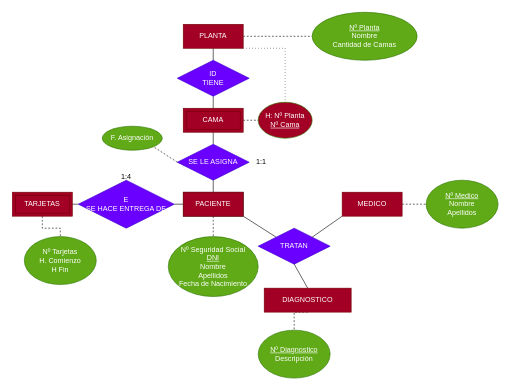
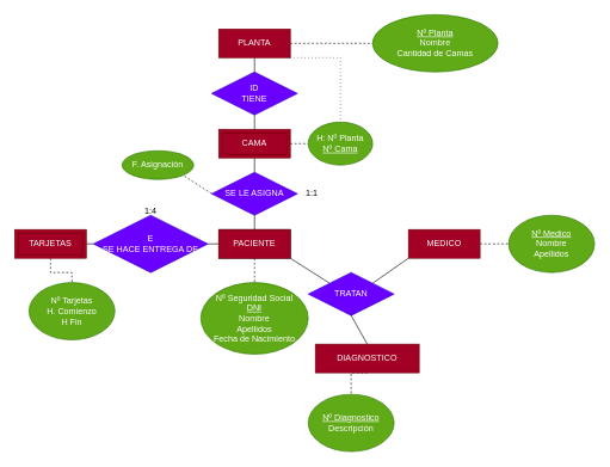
- <mxCell id="32" value="H: Nº Planta&lt;br&gt;&lt;u&gt;Nº Cama&lt;/u&gt;" style="ellipse;whiteSpace=wrap;html=1;fillColor=#a20025;fontColor=#ffffff;strokeColor=#2D7600;" vertex="1" parent="1"><mxGeometry x="430" y="170" width="90" height="60" as="geometry" /></mxCell>
+ <mxCell id="32" value="H: Nº Planta&lt;br&gt;&lt;u&gt;Nº Cama&lt;/u&gt;" style="ellipse;whiteSpace=wrap;html=1;fillColor=#60a917;fontColor=#ffffff;strokeColor=#2D7600;" vertex="1" parent="1"><mxGeometry x="430" y="170" width="90" height="60" as="geometry" /></mxCell>
